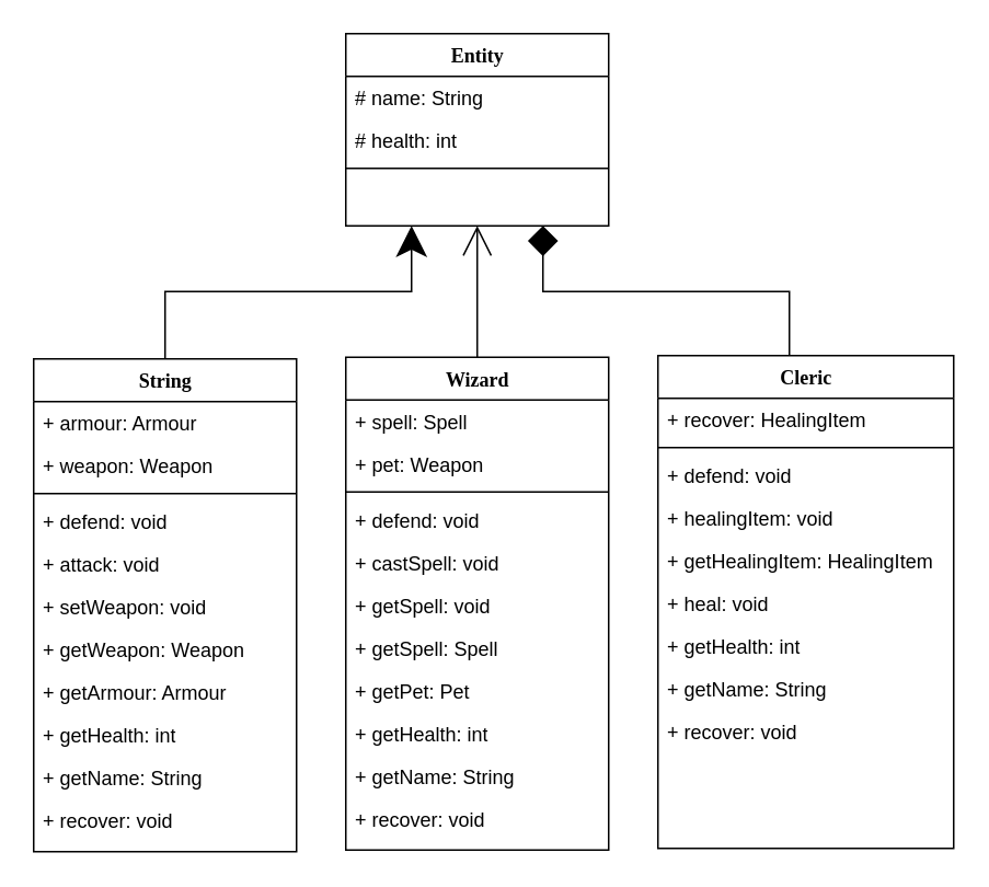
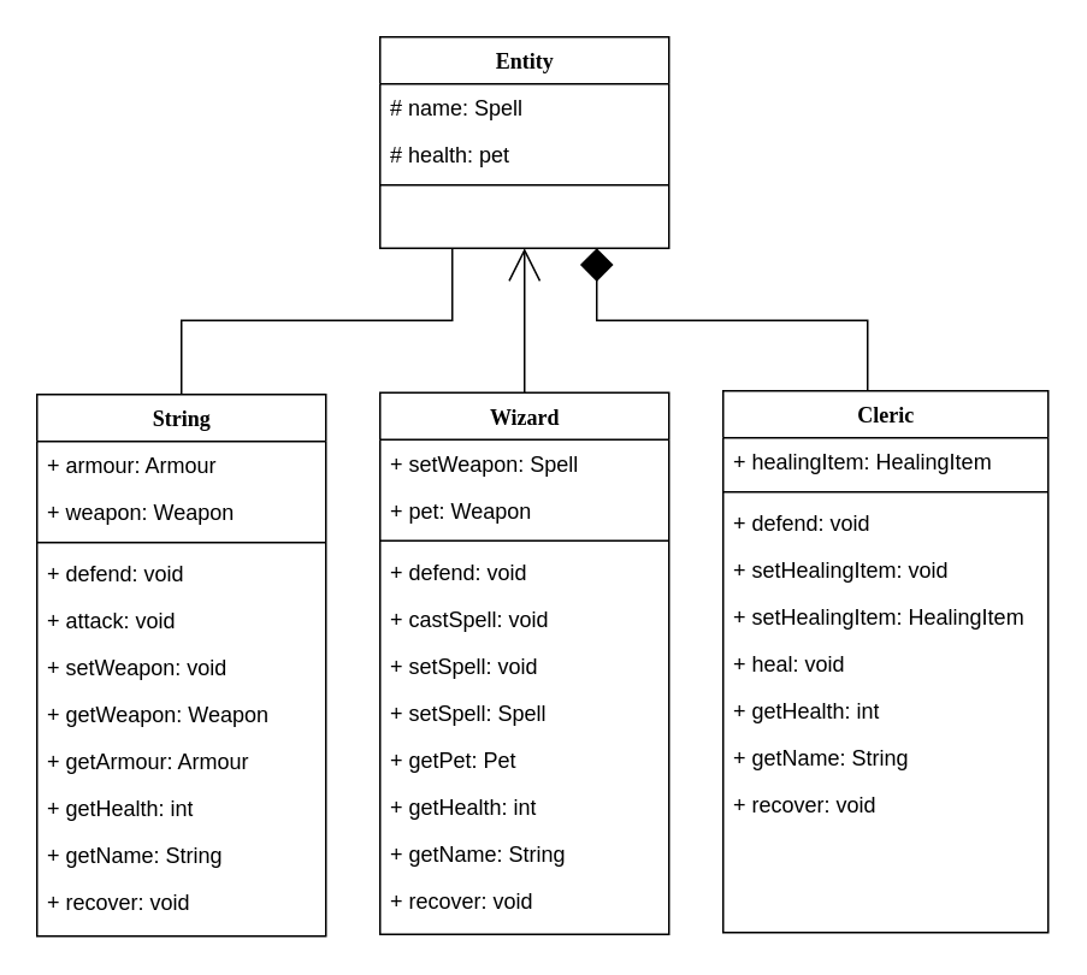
- <mxCell id="3" value="# name: String" style="text;html=1;strokeColor=none;fillColor=none;align=left;verticalAlign=top;spacingLeft=4;spacingRight=4;whiteSpace=wrap;overflow=hidden;rotatable=0;points=[[0,0.5],[1,0.5]];portConstraint=eastwest;" parent="2" vertex="1"><mxGeometry y="26" width="160" height="26" as="geometry" /></mxCell>
+ <mxCell id="3" value="# name: Spell" style="text;html=1;strokeColor=none;fillColor=none;align=left;verticalAlign=top;spacingLeft=4;spacingRight=4;whiteSpace=wrap;overflow=hidden;rotatable=0;points=[[0,0.5],[1,0.5]];portConstraint=eastwest;" parent="2" vertex="1"><mxGeometry y="26" width="160" height="26" as="geometry" /></mxCell>
- <mxCell id="4" value="# health: int" style="text;html=1;strokeColor=none;fillColor=none;align=left;verticalAlign=top;spacingLeft=4;spacingRight=4;whiteSpace=wrap;overflow=hidden;rotatable=0;points=[[0,0.5],[1,0.5]];portConstraint=eastwest;" parent="2" vertex="1"><mxGeometry y="52" width="160" height="26" as="geometry" /></mxCell>
+ <mxCell id="4" value="# health: pet" style="text;html=1;strokeColor=none;fillColor=none;align=left;verticalAlign=top;spacingLeft=4;spacingRight=4;whiteSpace=wrap;overflow=hidden;rotatable=0;points=[[0,0.5],[1,0.5]];portConstraint=eastwest;" parent="2" vertex="1"><mxGeometry y="52" width="160" height="26" as="geometry" /></mxCell>
- <mxCell id="19" style="edgeStyle=orthogonalEdgeStyle;rounded=0;html=1;labelBackgroundColor=none;startArrow=none;startFill=0;startSize=8;endArrow=classic;endFill=1;endSize=16;fontFamily=Verdana;fontSize=12;entryX=0.25;entryY=1;entryDx=0;entryDy=0;" edge="1" parent="1" source="20" target="2"><mxGeometry relative="1" as="geometry"><mxPoint x="290" y="136" as="targetPoint" /><Array as="points"><mxPoint x="100" y="177" /><mxPoint x="250" y="177" /></Array></mxGeometry></mxCell>
+ <mxCell id="19" style="edgeStyle=orthogonalEdgeStyle;rounded=0;html=1;labelBackgroundColor=none;startArrow=none;startFill=0;startSize=8;endArrow=none;endFill=1;endSize=16;fontFamily=Verdana;fontSize=12;entryX=0.25;entryY=1;entryDx=0;entryDy=0;" edge="1" parent="1" source="20" target="2"><mxGeometry relative="1" as="geometry"><mxPoint x="290" y="136" as="targetPoint" /><Array as="points"><mxPoint x="100" y="177" /><mxPoint x="250" y="177" /></Array></mxGeometry></mxCell>
- <mxCell id="34" value="+ recover: HealingItem" style="text;html=1;strokeColor=none;fillColor=none;align=left;verticalAlign=top;spacingLeft=4;spacingRight=4;whiteSpace=wrap;overflow=hidden;rotatable=0;points=[[0,0.5],[1,0.5]];portConstraint=eastwest;" vertex="1" parent="33"><mxGeometry y="26" width="180" height="26" as="geometry" /></mxCell>
+ <mxCell id="34" value="+ healingItem: HealingItem" style="text;html=1;strokeColor=none;fillColor=none;align=left;verticalAlign=top;spacingLeft=4;spacingRight=4;whiteSpace=wrap;overflow=hidden;rotatable=0;points=[[0,0.5],[1,0.5]];portConstraint=eastwest;" vertex="1" parent="33"><mxGeometry y="26" width="180" height="26" as="geometry" /></mxCell>
- <mxCell id="8" value="+ spell: Spell" style="text;html=1;strokeColor=none;fillColor=none;align=left;verticalAlign=top;spacingLeft=4;spacingRight=4;whiteSpace=wrap;overflow=hidden;rotatable=0;points=[[0,0.5],[1,0.5]];portConstraint=eastwest;" parent="7" vertex="1"><mxGeometry y="26" width="160" height="26" as="geometry" /></mxCell>
+ <mxCell id="8" value="+ setWeapon: Spell" style="text;html=1;strokeColor=none;fillColor=none;align=left;verticalAlign=top;spacingLeft=4;spacingRight=4;whiteSpace=wrap;overflow=hidden;rotatable=0;points=[[0,0.5],[1,0.5]];portConstraint=eastwest;" parent="7" vertex="1"><mxGeometry y="26" width="160" height="26" as="geometry" /></mxCell>
- <mxCell id="37" value="+ healingItem: void" style="text;html=1;strokeColor=none;fillColor=none;align=left;verticalAlign=top;spacingLeft=4;spacingRight=4;whiteSpace=wrap;overflow=hidden;rotatable=0;points=[[0,0.5],[1,0.5]];portConstraint=eastwest;" vertex="1" parent="33"><mxGeometry y="86" width="180" height="26" as="geometry" /></mxCell>
+ <mxCell id="37" value="+ setHealingItem: void" style="text;html=1;strokeColor=none;fillColor=none;align=left;verticalAlign=top;spacingLeft=4;spacingRight=4;whiteSpace=wrap;overflow=hidden;rotatable=0;points=[[0,0.5],[1,0.5]];portConstraint=eastwest;" vertex="1" parent="33"><mxGeometry y="86" width="180" height="26" as="geometry" /></mxCell>
- <mxCell id="38" value="+ getHealingItem: HealingItem" style="text;html=1;strokeColor=none;fillColor=none;align=left;verticalAlign=top;spacingLeft=4;spacingRight=4;whiteSpace=wrap;overflow=hidden;rotatable=0;points=[[0,0.5],[1,0.5]];portConstraint=eastwest;" vertex="1" parent="33"><mxGeometry y="112" width="180" height="26" as="geometry" /></mxCell>
+ <mxCell id="38" value="+ setHealingItem: HealingItem" style="text;html=1;strokeColor=none;fillColor=none;align=left;verticalAlign=top;spacingLeft=4;spacingRight=4;whiteSpace=wrap;overflow=hidden;rotatable=0;points=[[0,0.5],[1,0.5]];portConstraint=eastwest;" vertex="1" parent="33"><mxGeometry y="112" width="180" height="26" as="geometry" /></mxCell>
- <mxCell id="13" value="+ getSpell: void" style="text;html=1;strokeColor=none;fillColor=none;align=left;verticalAlign=top;spacingLeft=4;spacingRight=4;whiteSpace=wrap;overflow=hidden;rotatable=0;points=[[0,0.5],[1,0.5]];portConstraint=eastwest;" vertex="1" parent="7"><mxGeometry y="138" width="160" height="26" as="geometry" /></mxCell>
+ <mxCell id="13" value="+ setSpell: void" style="text;html=1;strokeColor=none;fillColor=none;align=left;verticalAlign=top;spacingLeft=4;spacingRight=4;whiteSpace=wrap;overflow=hidden;rotatable=0;points=[[0,0.5],[1,0.5]];portConstraint=eastwest;" vertex="1" parent="7"><mxGeometry y="138" width="160" height="26" as="geometry" /></mxCell>
- <mxCell id="14" value="+ getSpell: Spell" style="text;html=1;strokeColor=none;fillColor=none;align=left;verticalAlign=top;spacingLeft=4;spacingRight=4;whiteSpace=wrap;overflow=hidden;rotatable=0;points=[[0,0.5],[1,0.5]];portConstraint=eastwest;" vertex="1" parent="7"><mxGeometry y="164" width="160" height="26" as="geometry" /></mxCell>
+ <mxCell id="14" value="+ setSpell: Spell" style="text;html=1;strokeColor=none;fillColor=none;align=left;verticalAlign=top;spacingLeft=4;spacingRight=4;whiteSpace=wrap;overflow=hidden;rotatable=0;points=[[0,0.5],[1,0.5]];portConstraint=eastwest;" vertex="1" parent="7"><mxGeometry y="164" width="160" height="26" as="geometry" /></mxCell>
